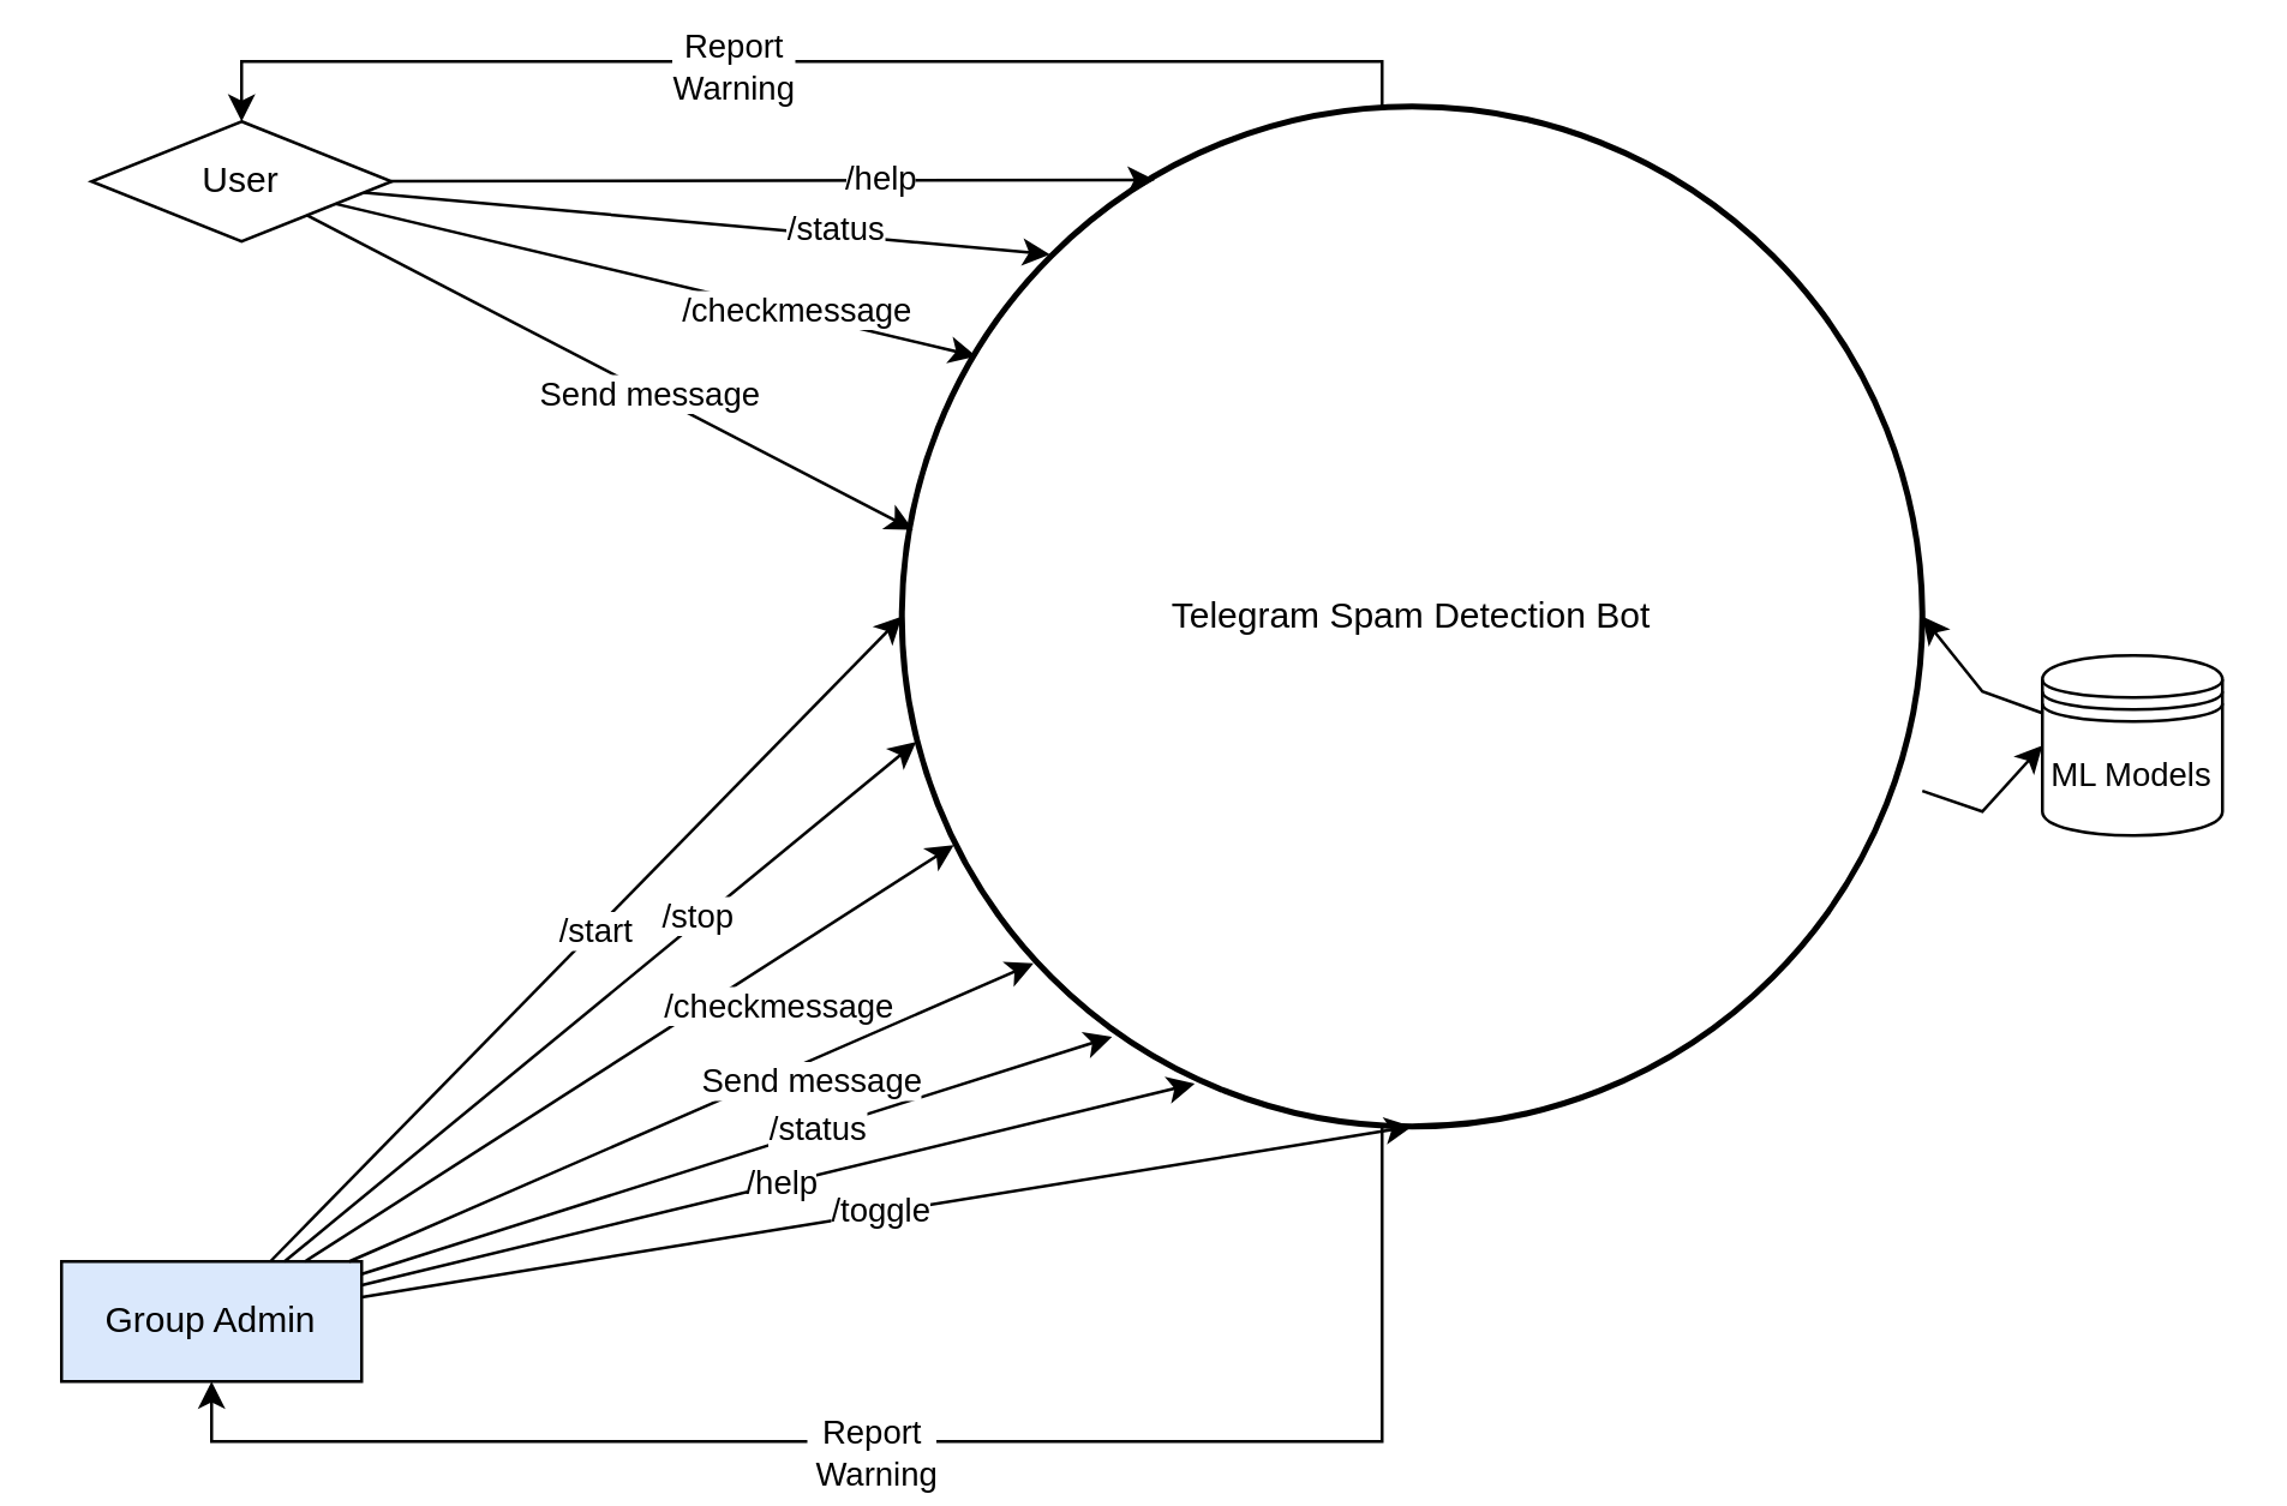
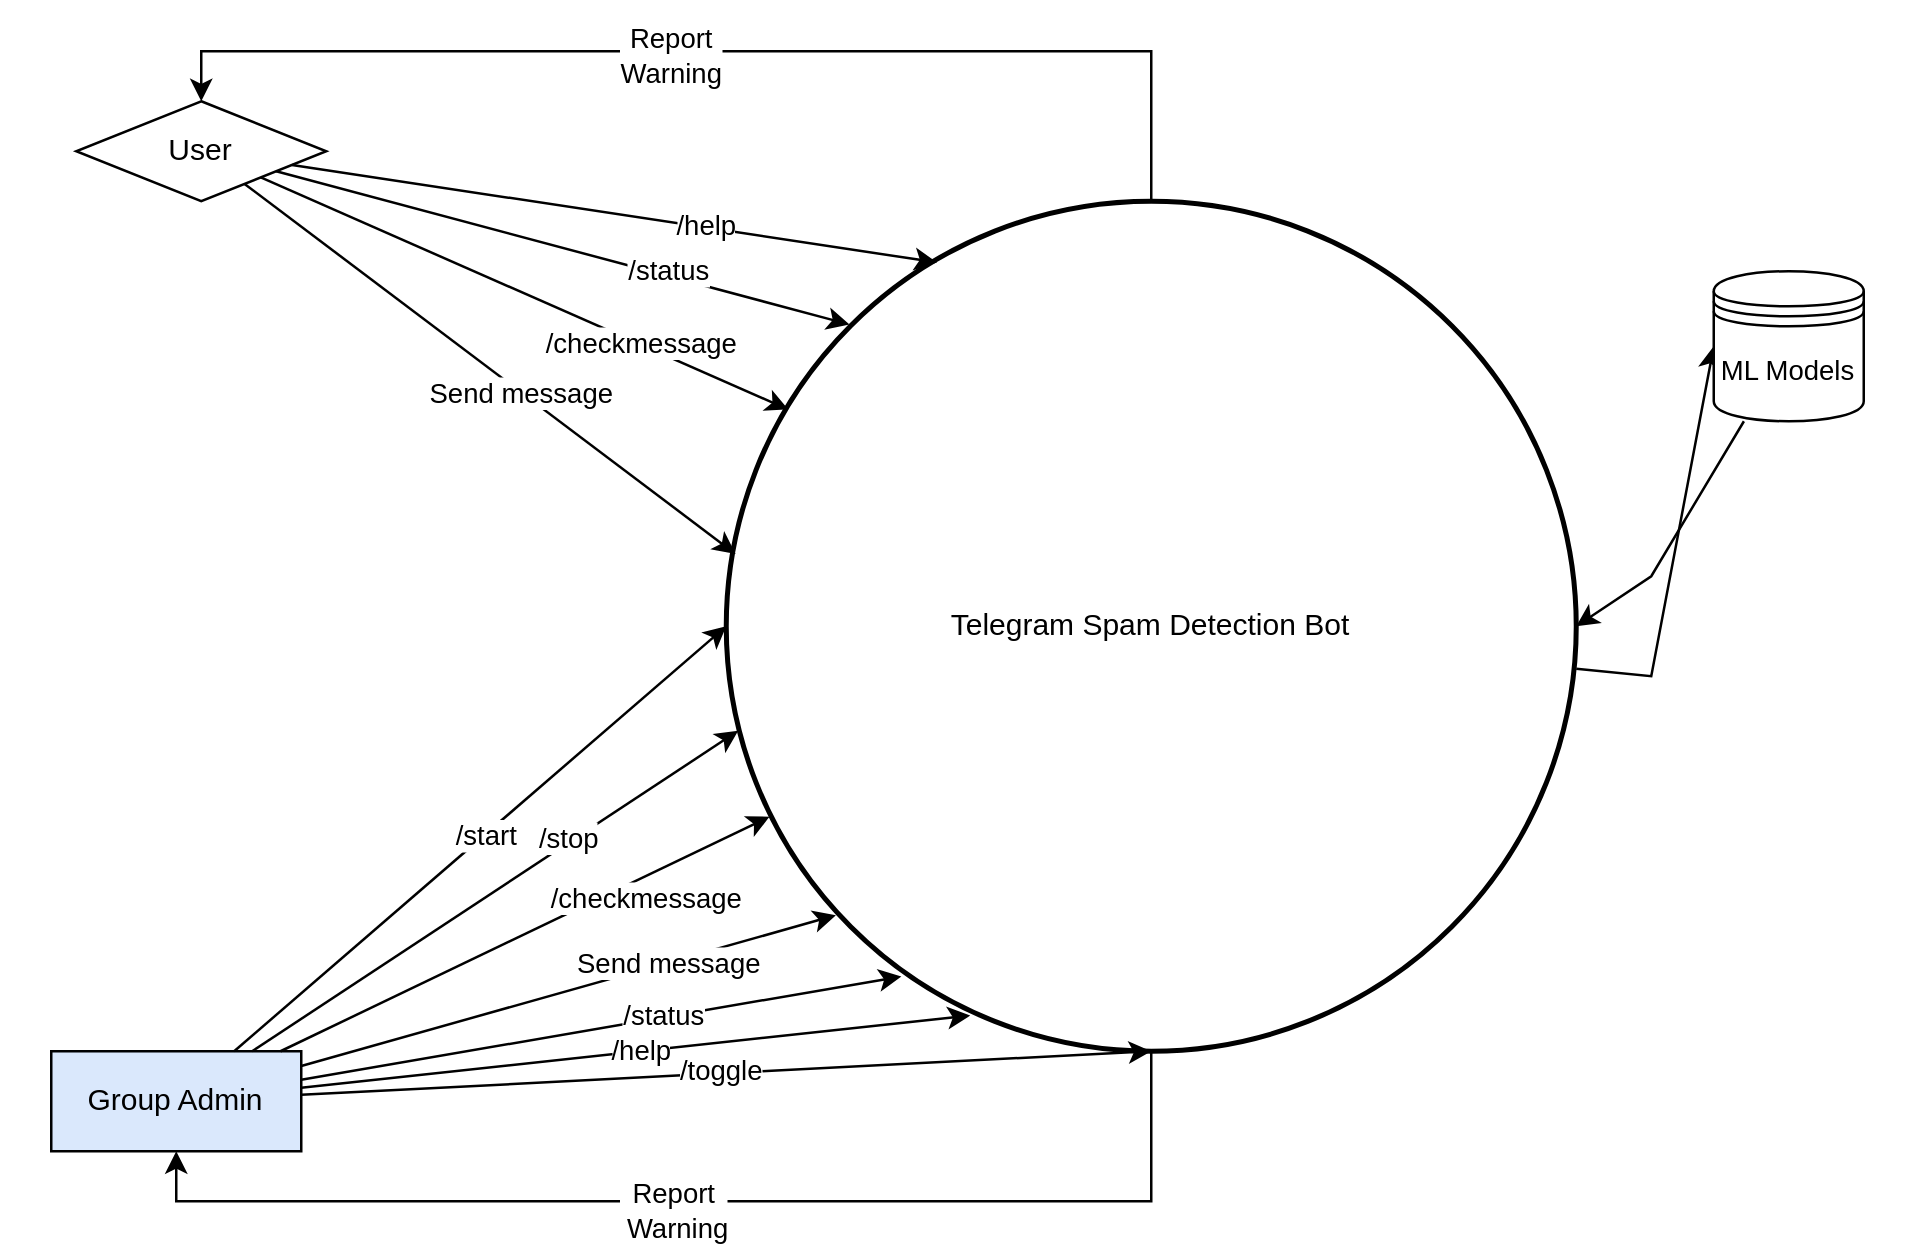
- <mxCell id="7" value="Telegram Spam Detection Bot" style="strokeWidth=2;html=1;shape=mxgraph.flowchart.start_2;whiteSpace=wrap;" vertex="1" parent="1"><mxGeometry x="300" y="35" width="340" height="340" as="geometry" /></mxCell>
+ <mxCell id="7" value="Telegram Spam Detection Bot" style="strokeWidth=2;html=1;shape=mxgraph.flowchart.start_2;whiteSpace=wrap;" vertex="1" parent="1"><mxGeometry x="290" y="80" width="340" height="340" as="geometry" /></mxCell>
- <mxCell id="31" value="ML Models" style="shape=datastore;whiteSpace=wrap;html=1;fontFamily=Helvetica;fontSize=11;fontColor=default;labelBackgroundColor=default;" vertex="1" parent="1"><mxGeometry x="680" y="218" width="60" height="60" as="geometry" /></mxCell>
+ <mxCell id="31" value="ML Models" style="shape=datastore;whiteSpace=wrap;html=1;fontFamily=Helvetica;fontSize=11;fontColor=default;labelBackgroundColor=default;" vertex="1" parent="1"><mxGeometry x="685" y="108" width="60" height="60" as="geometry" /></mxCell>
